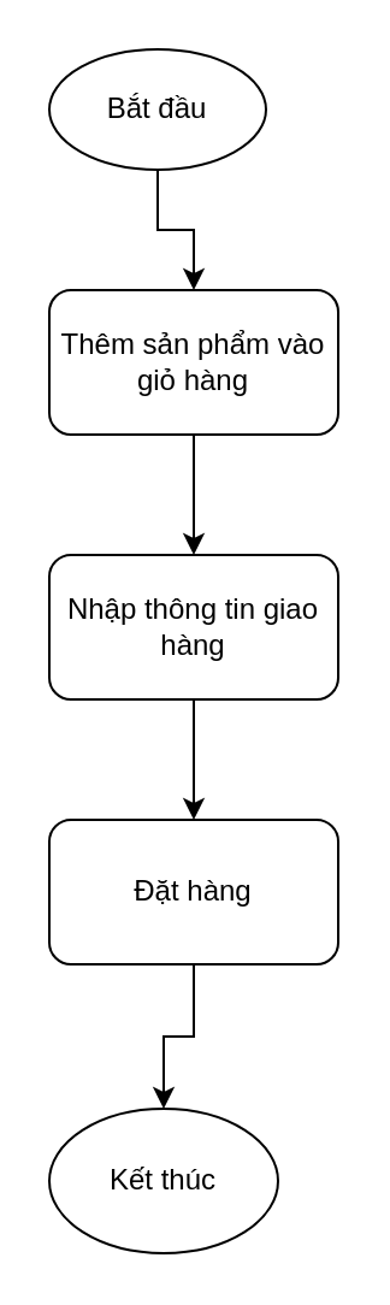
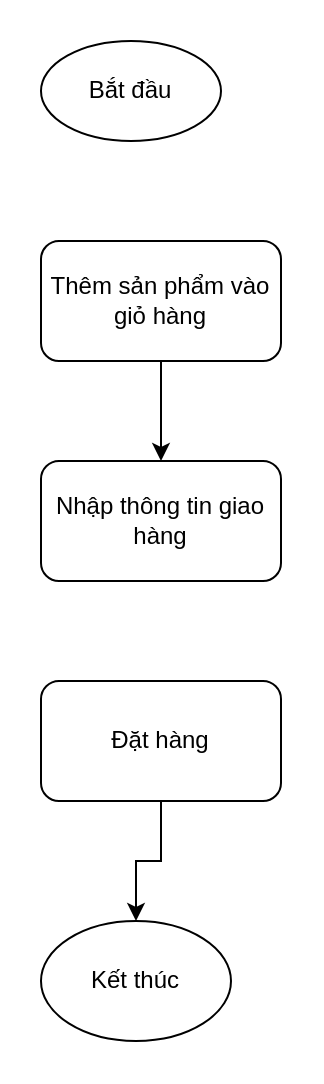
- <mxCell id="4" style="edgeStyle=orthogonalEdgeStyle;rounded=0;orthogonalLoop=1;jettySize=auto;html=1;exitX=0.5;exitY=1;exitDx=0;exitDy=0;entryX=0.5;entryY=0;entryDx=0;entryDy=0;" edge="1" parent="1" source="5" target="3"><mxGeometry relative="1" as="geometry" /></mxCell>
- <mxCell id="6" style="edgeStyle=orthogonalEdgeStyle;rounded=0;orthogonalLoop=1;jettySize=auto;html=1;exitX=0.5;exitY=1;exitDx=0;exitDy=0;entryX=0.5;entryY=0;entryDx=0;entryDy=0;" edge="1" parent="1" source="7" target="9"><mxGeometry relative="1" as="geometry" /></mxCell>
